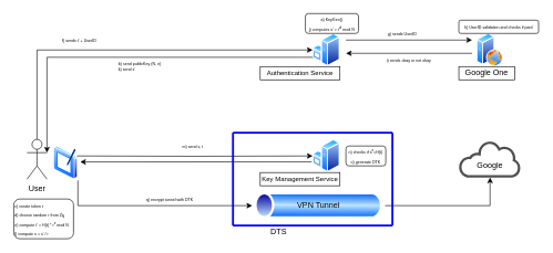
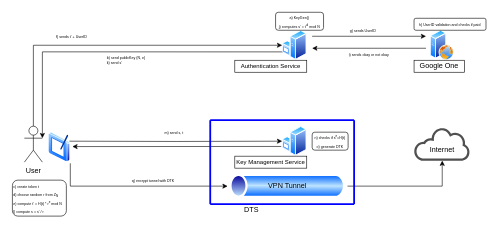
- <mxCell id="5" value="Google" style="text;html=1;strokeColor=none;fillColor=none;align=center;verticalAlign=middle;whiteSpace=wrap;rounded=0;" vertex="1" parent="1"><mxGeometry x="717" y="240" width="40" height="20" as="geometry" /></mxCell>
+ <mxCell id="5" value="Internet" style="text;html=1;strokeColor=none;fillColor=none;align=center;verticalAlign=middle;whiteSpace=wrap;rounded=0;" vertex="1" parent="1"><mxGeometry x="717" y="240" width="40" height="20" as="geometry" /></mxCell>
